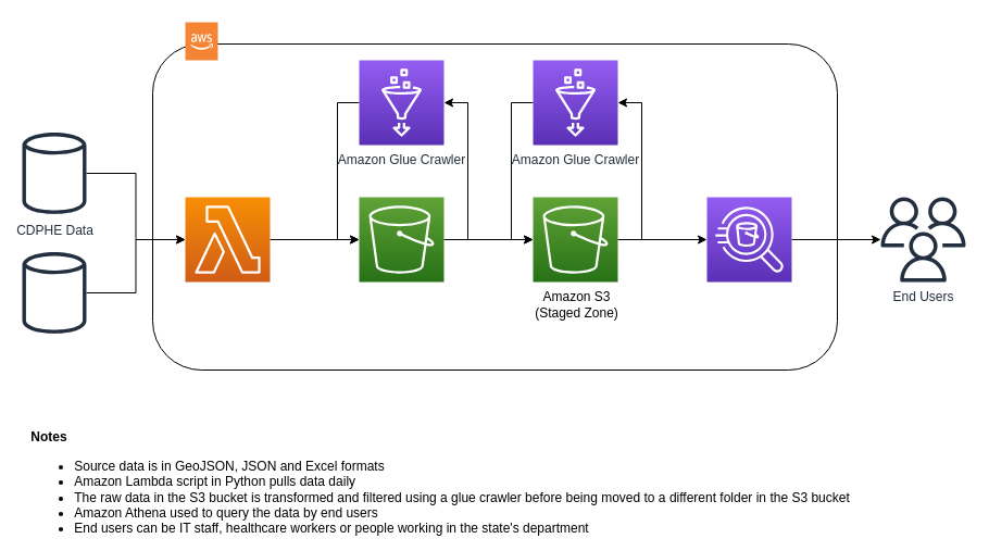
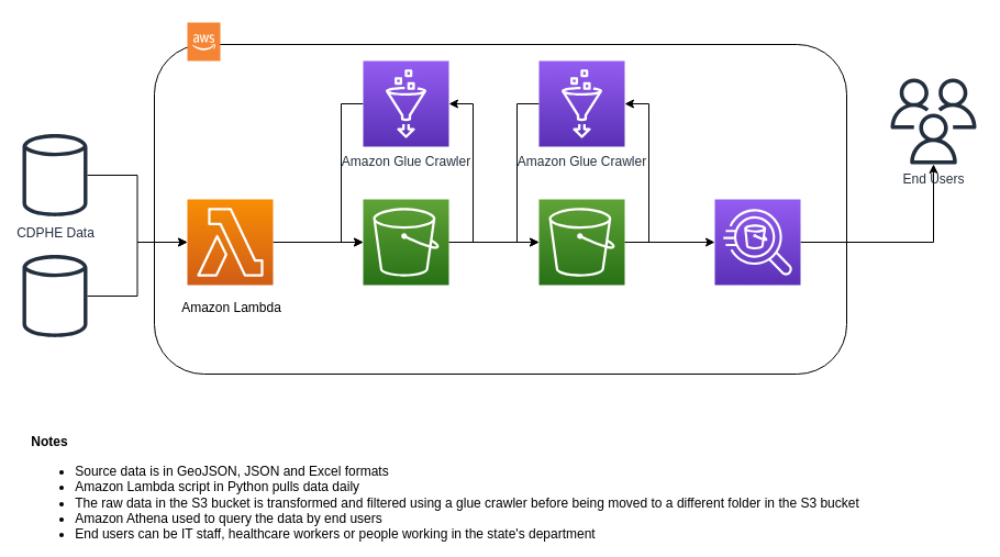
- <mxCell id="20" value="End Users" style="outlineConnect=0;fontColor=#232F3E;gradientColor=none;fillColor=#232F3E;strokeColor=none;dashed=0;verticalLabelPosition=bottom;verticalAlign=top;align=center;html=1;fontSize=12;fontStyle=0;aspect=fixed;pointerEvents=1;shape=mxgraph.aws4.users;" parent="1" vertex="1"><mxGeometry x="810" y="181" width="78" height="78" as="geometry" /></mxCell>
+ <mxCell id="20" value="End Users" style="outlineConnect=0;fontColor=#232F3E;gradientColor=none;fillColor=#232F3E;strokeColor=none;dashed=0;verticalLabelPosition=bottom;verticalAlign=top;align=center;html=1;fontSize=12;fontStyle=0;aspect=fixed;pointerEvents=1;shape=mxgraph.aws4.users;" parent="1" vertex="1"><mxGeometry x="810" y="71" width="78" height="78" as="geometry" /></mxCell>
+ <mxCell id="5" value="Amazon Lambda" style="text;html=1;align=center;verticalAlign=middle;resizable=0;points=[];autosize=1;" parent="1" vertex="1"><mxGeometry x="155" y="270" width="110" height="20" as="geometry" /></mxCell>
- <mxCell id="12" value="Amazon S3&lt;br&gt;(Staged Zone)" style="text;html=1;align=center;verticalAlign=middle;resizable=0;points=[];autosize=1;" parent="1" vertex="1"><mxGeometry x="485" y="265" width="90" height="30" as="geometry" /></mxCell>
